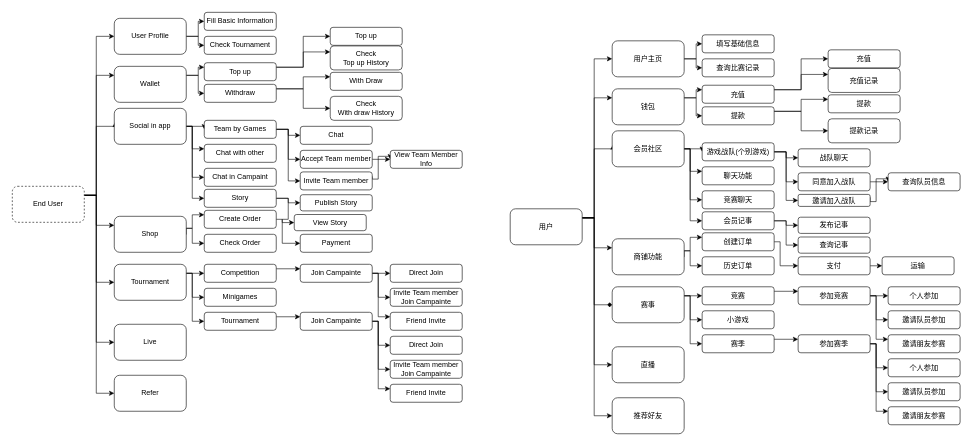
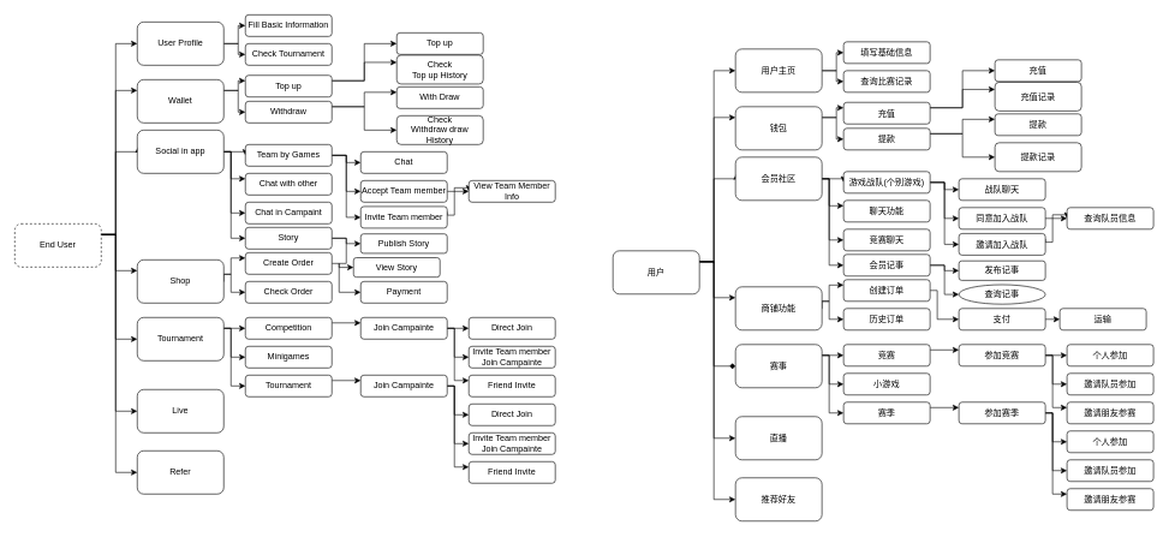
- <mxCell id="34" value="Check &lt;br&gt;With draw History" style="rounded=1;whiteSpace=wrap;html=1;" parent="1" vertex="1"><mxGeometry x="550" y="160" width="120" height="40" as="geometry" /></mxCell>
+ <mxCell id="34" value="Check &lt;br&gt;Withdraw draw History" style="rounded=1;whiteSpace=wrap;html=1;" parent="1" vertex="1"><mxGeometry x="550" y="160" width="120" height="40" as="geometry" /></mxCell>
- <mxCell id="122" value="邀请加入战队" style="rounded=1;whiteSpace=wrap;html=1;" vertex="1" parent="1"><mxGeometry x="1330" y="323.5" width="120" height="20" as="geometry" /></mxCell>
+ <mxCell id="122" value="邀请加入战队" style="rounded=1;whiteSpace=wrap;html=1;" vertex="1" parent="1"><mxGeometry x="1330" y="323.5" width="120" height="30" as="geometry" /></mxCell>
- <mxCell id="137" value="查询记事" style="rounded=1;whiteSpace=wrap;html=1;" vertex="1" parent="1"><mxGeometry x="1330" y="394.5" width="120" height="27" as="geometry" /></mxCell>
+ <mxCell id="137" value="查询记事" style="ellipse;whiteSpace=wrap;html=1;" vertex="1" parent="1"><mxGeometry x="1330" y="394.5" width="120" height="27" as="geometry" /></mxCell>
